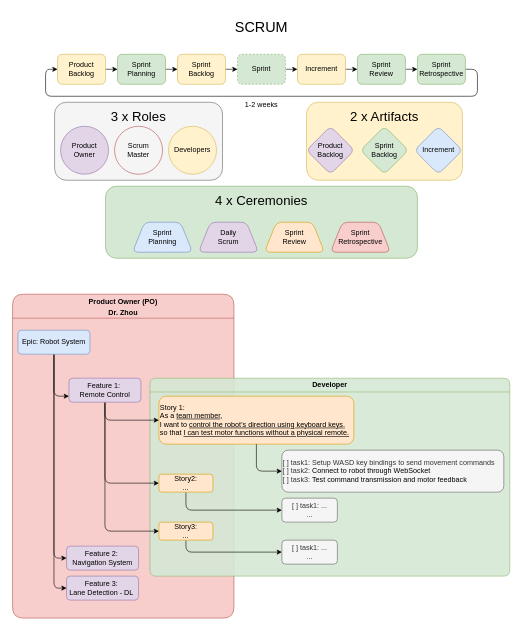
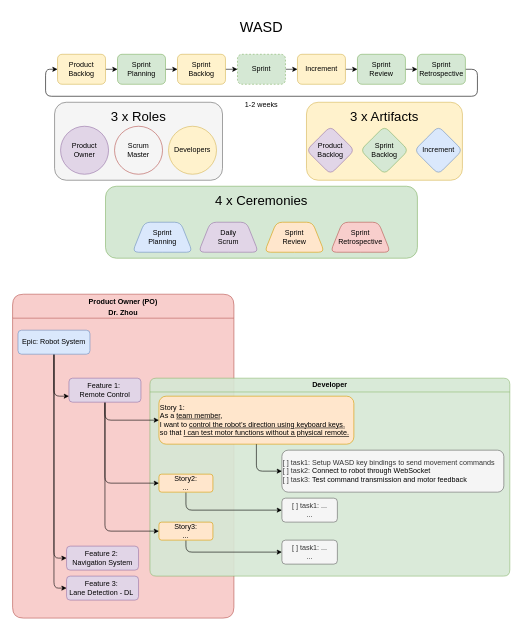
- <mxCell id="2" value="&lt;font style=&quot;font-size: 24px;&quot;&gt;SCRUM&lt;/font&gt;" style="rounded=1;whiteSpace=wrap;html=1;fillColor=none;strokeColor=none;labelBackgroundColor=none;" vertex="1" parent="1"><mxGeometry x="385" y="20" width="100" height="50" as="geometry" /></mxCell>
+ <mxCell id="2" value="&lt;font style=&quot;font-size: 24px;&quot;&gt;WASD&lt;/font&gt;" style="rounded=1;whiteSpace=wrap;html=1;fillColor=none;strokeColor=none;labelBackgroundColor=none;" vertex="1" parent="1"><mxGeometry x="385" y="20" width="100" height="50" as="geometry" /></mxCell>
- <mxCell id="5" value="&lt;font style=&quot;font-size: 22px;&quot;&gt;2 x Artifacts&lt;/font&gt;" style="rounded=1;whiteSpace=wrap;html=1;fillColor=none;strokeColor=none;labelBackgroundColor=none;" vertex="1" parent="3"><mxGeometry x="60" width="140" height="50" as="geometry" /></mxCell>
+ <mxCell id="5" value="&lt;font style=&quot;font-size: 22px;&quot;&gt;3 x Artifacts&lt;/font&gt;" style="rounded=1;whiteSpace=wrap;html=1;fillColor=none;strokeColor=none;labelBackgroundColor=none;" vertex="1" parent="3"><mxGeometry x="60" width="140" height="50" as="geometry" /></mxCell>
